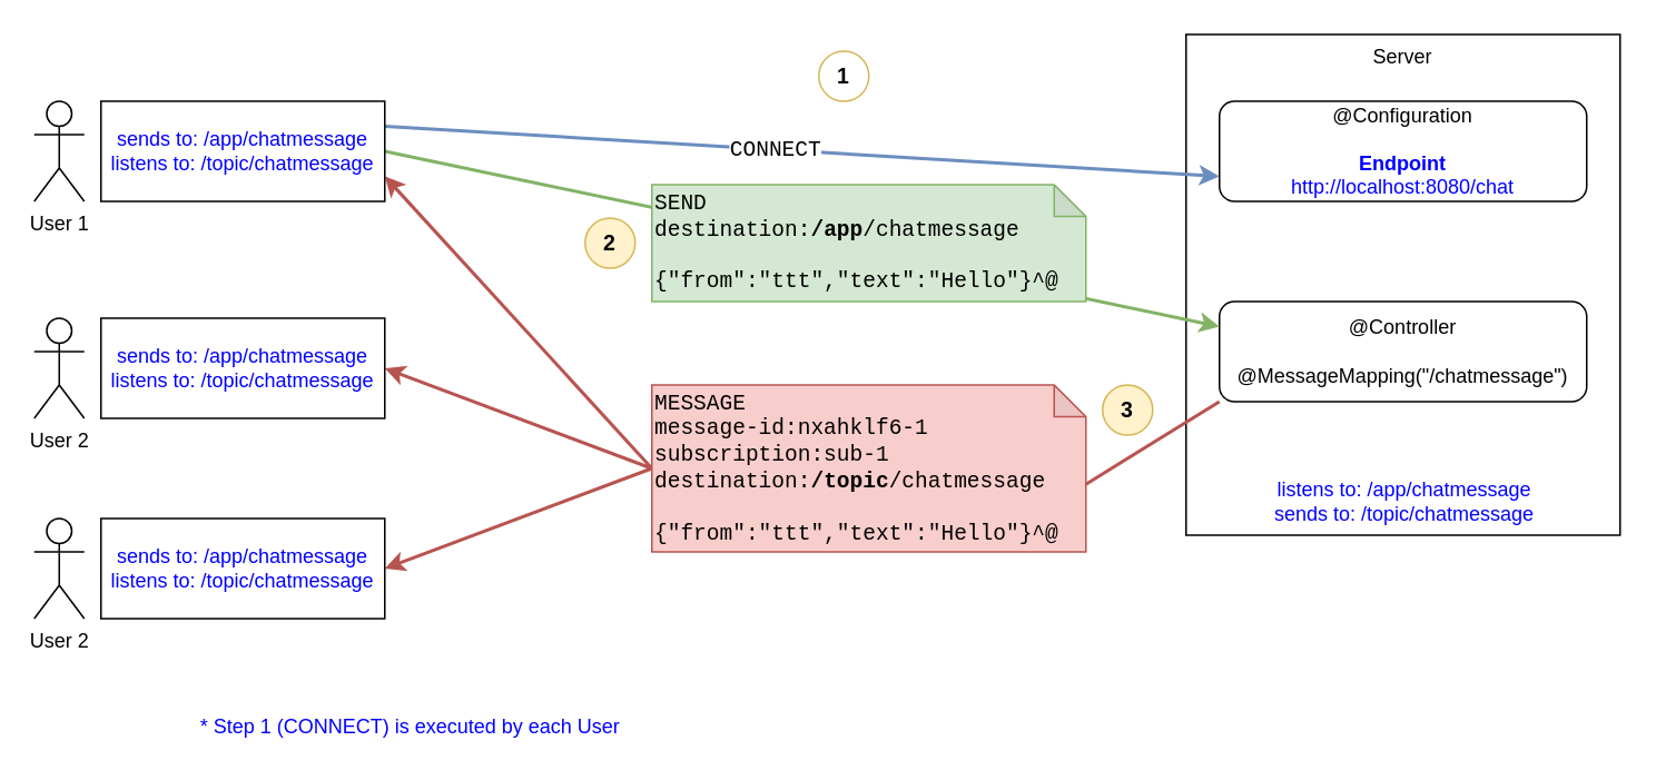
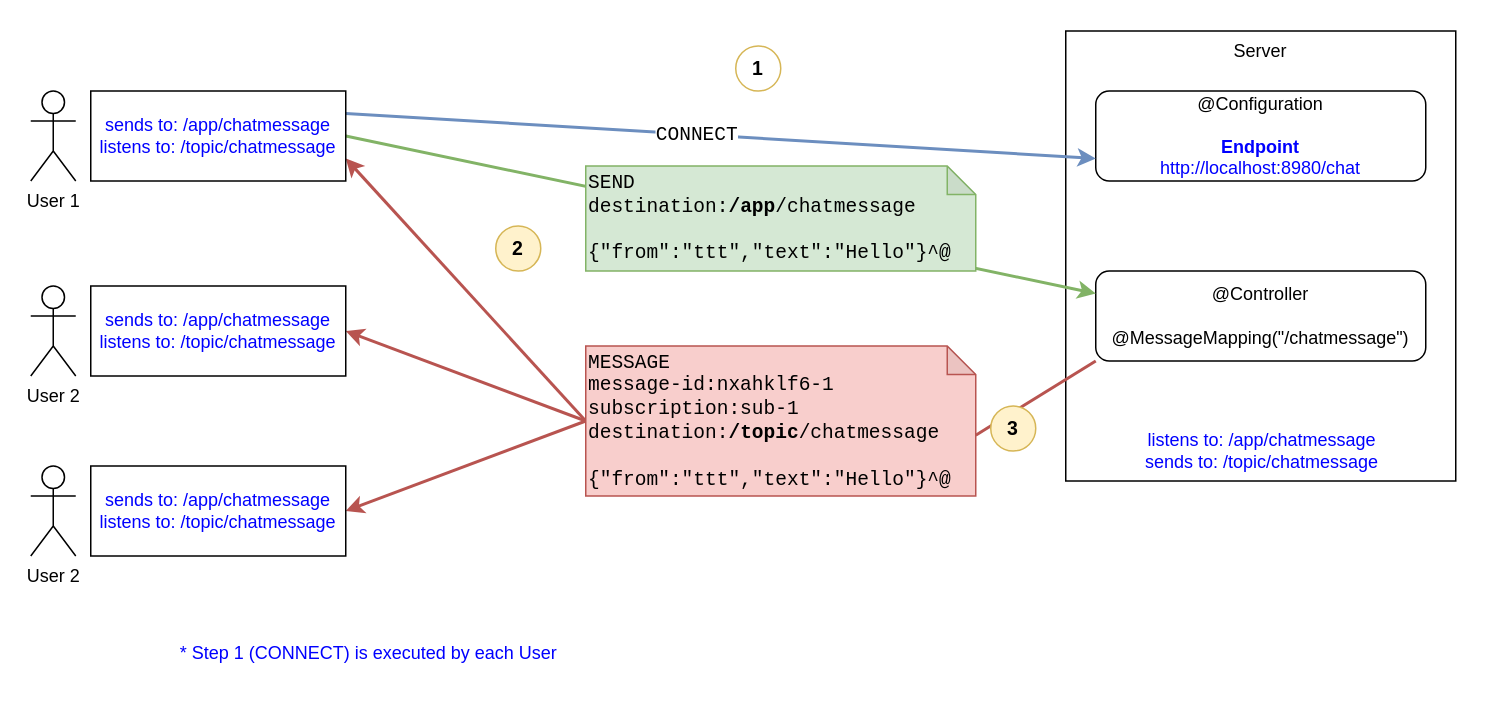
- <mxCell id="5" value="@Configuration&lt;br&gt;&lt;br&gt;&lt;b style=&quot;color: rgb(0 , 0 , 255)&quot;&gt;Endpoint&lt;/b&gt;&lt;br style=&quot;color: rgb(0 , 0 , 255)&quot;&gt;&lt;span style=&quot;color: rgb(0 , 0 , 255)&quot;&gt;http://localhost:8080/chat&lt;/span&gt;" style="rounded=1;whiteSpace=wrap;html=1;strokeWidth=1;fillColor=none;fontFamily=Helvetica;fontSize=12;align=center;" vertex="1" parent="1"><mxGeometry x="730" y="60" width="220" height="60" as="geometry" /></mxCell>
+ <mxCell id="5" value="@Configuration&lt;br&gt;&lt;br&gt;&lt;b style=&quot;color: rgb(0 , 0 , 255)&quot;&gt;Endpoint&lt;/b&gt;&lt;br style=&quot;color: rgb(0 , 0 , 255)&quot;&gt;&lt;span style=&quot;color: rgb(0 , 0 , 255)&quot;&gt;http://localhost:8980/chat&lt;/span&gt;" style="rounded=1;whiteSpace=wrap;html=1;strokeWidth=1;fillColor=none;fontFamily=Helvetica;fontSize=12;align=center;" vertex="1" parent="1"><mxGeometry x="730" y="60" width="220" height="60" as="geometry" /></mxCell>
- <mxCell id="11" value="2" style="ellipse;whiteSpace=wrap;html=1;aspect=fixed;fontSize=13;fontStyle=1;fillColor=#fff2cc;strokeColor=#d6b656;" vertex="1" parent="1"><mxGeometry x="350" y="130" width="30" height="30" as="geometry" /></mxCell>
+ <mxCell id="11" value="2" style="ellipse;whiteSpace=wrap;html=1;aspect=fixed;fontSize=13;fontStyle=1;fillColor=#fff2cc;strokeColor=#d6b656;" vertex="1" parent="1"><mxGeometry x="330" y="150" width="30" height="30" as="geometry" /></mxCell>
- <mxCell id="12" value="3" style="ellipse;whiteSpace=wrap;html=1;aspect=fixed;fontSize=13;fontStyle=1;fillColor=#fff2cc;strokeColor=#d6b656;" vertex="1" parent="1"><mxGeometry x="660" y="230" width="30" height="30" as="geometry" /></mxCell>
+ <mxCell id="12" value="3" style="ellipse;whiteSpace=wrap;html=1;aspect=fixed;fontSize=13;fontStyle=1;fillColor=#fff2cc;strokeColor=#d6b656;" vertex="1" parent="1"><mxGeometry x="660" y="270" width="30" height="30" as="geometry" /></mxCell>
